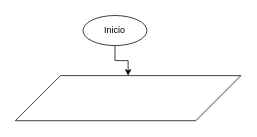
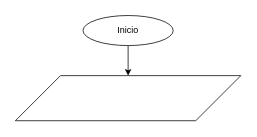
- <mxCell id="3" value="Inicio" style="ellipse;whiteSpace=wrap;html=1;" vertex="1" parent="1"><mxGeometry x="110" y="20" width="85" height="40" as="geometry" /></mxCell>
+ <mxCell id="3" value="Inicio" style="ellipse;whiteSpace=wrap;html=1;" vertex="1" parent="1"><mxGeometry x="110" width="120" height="40" as="geometry" y="20" /></mxCell>
